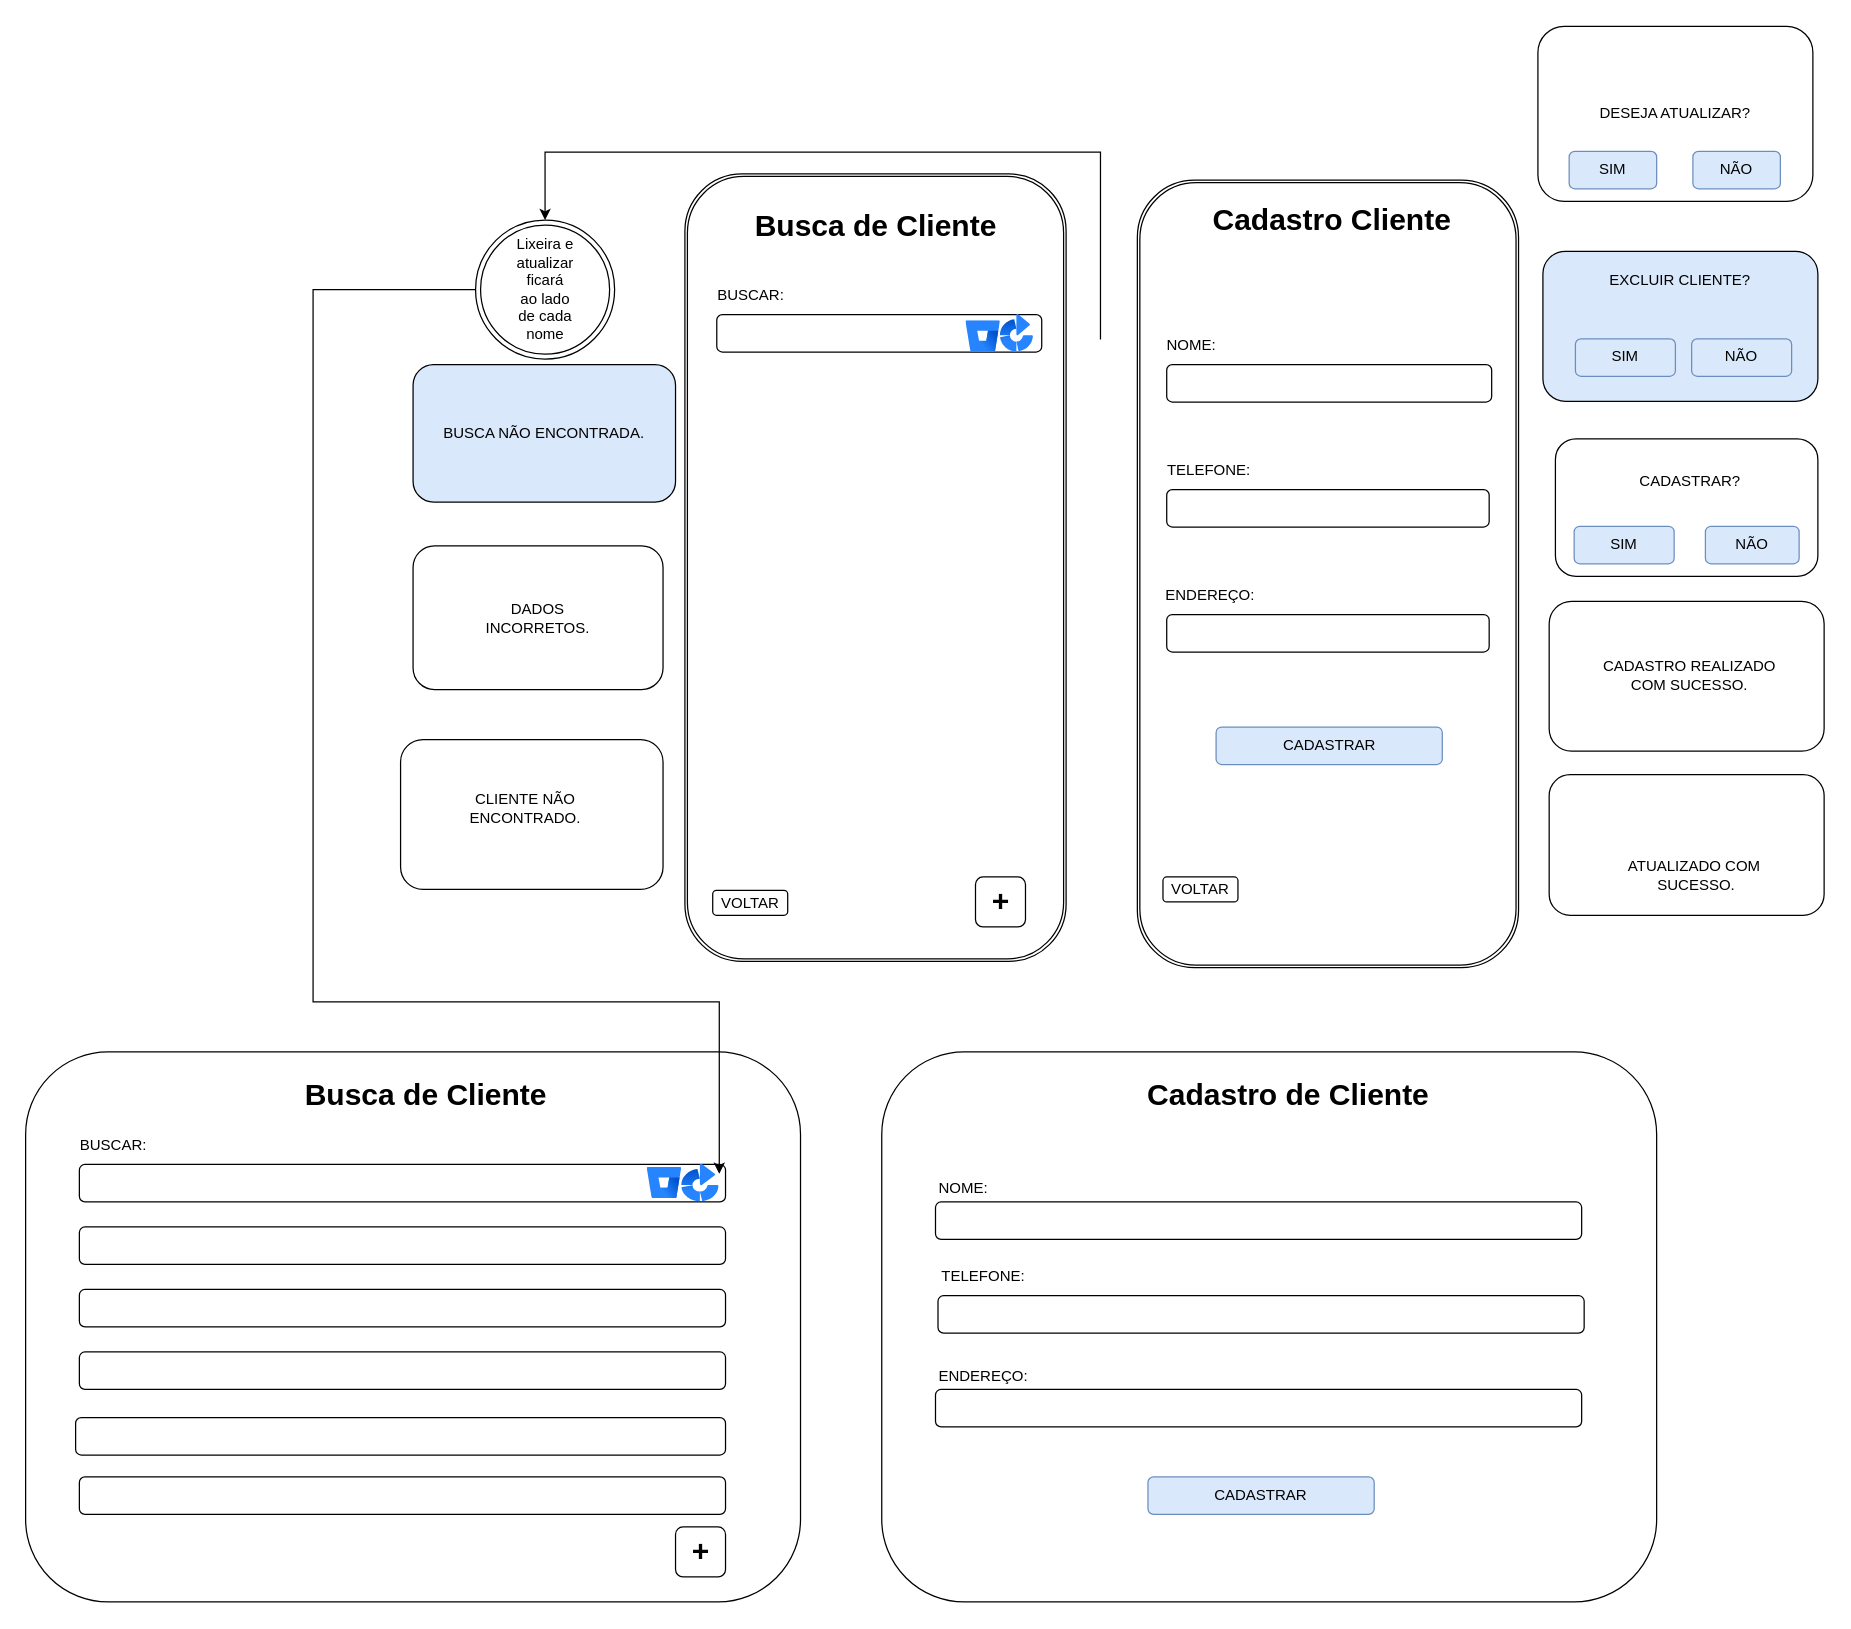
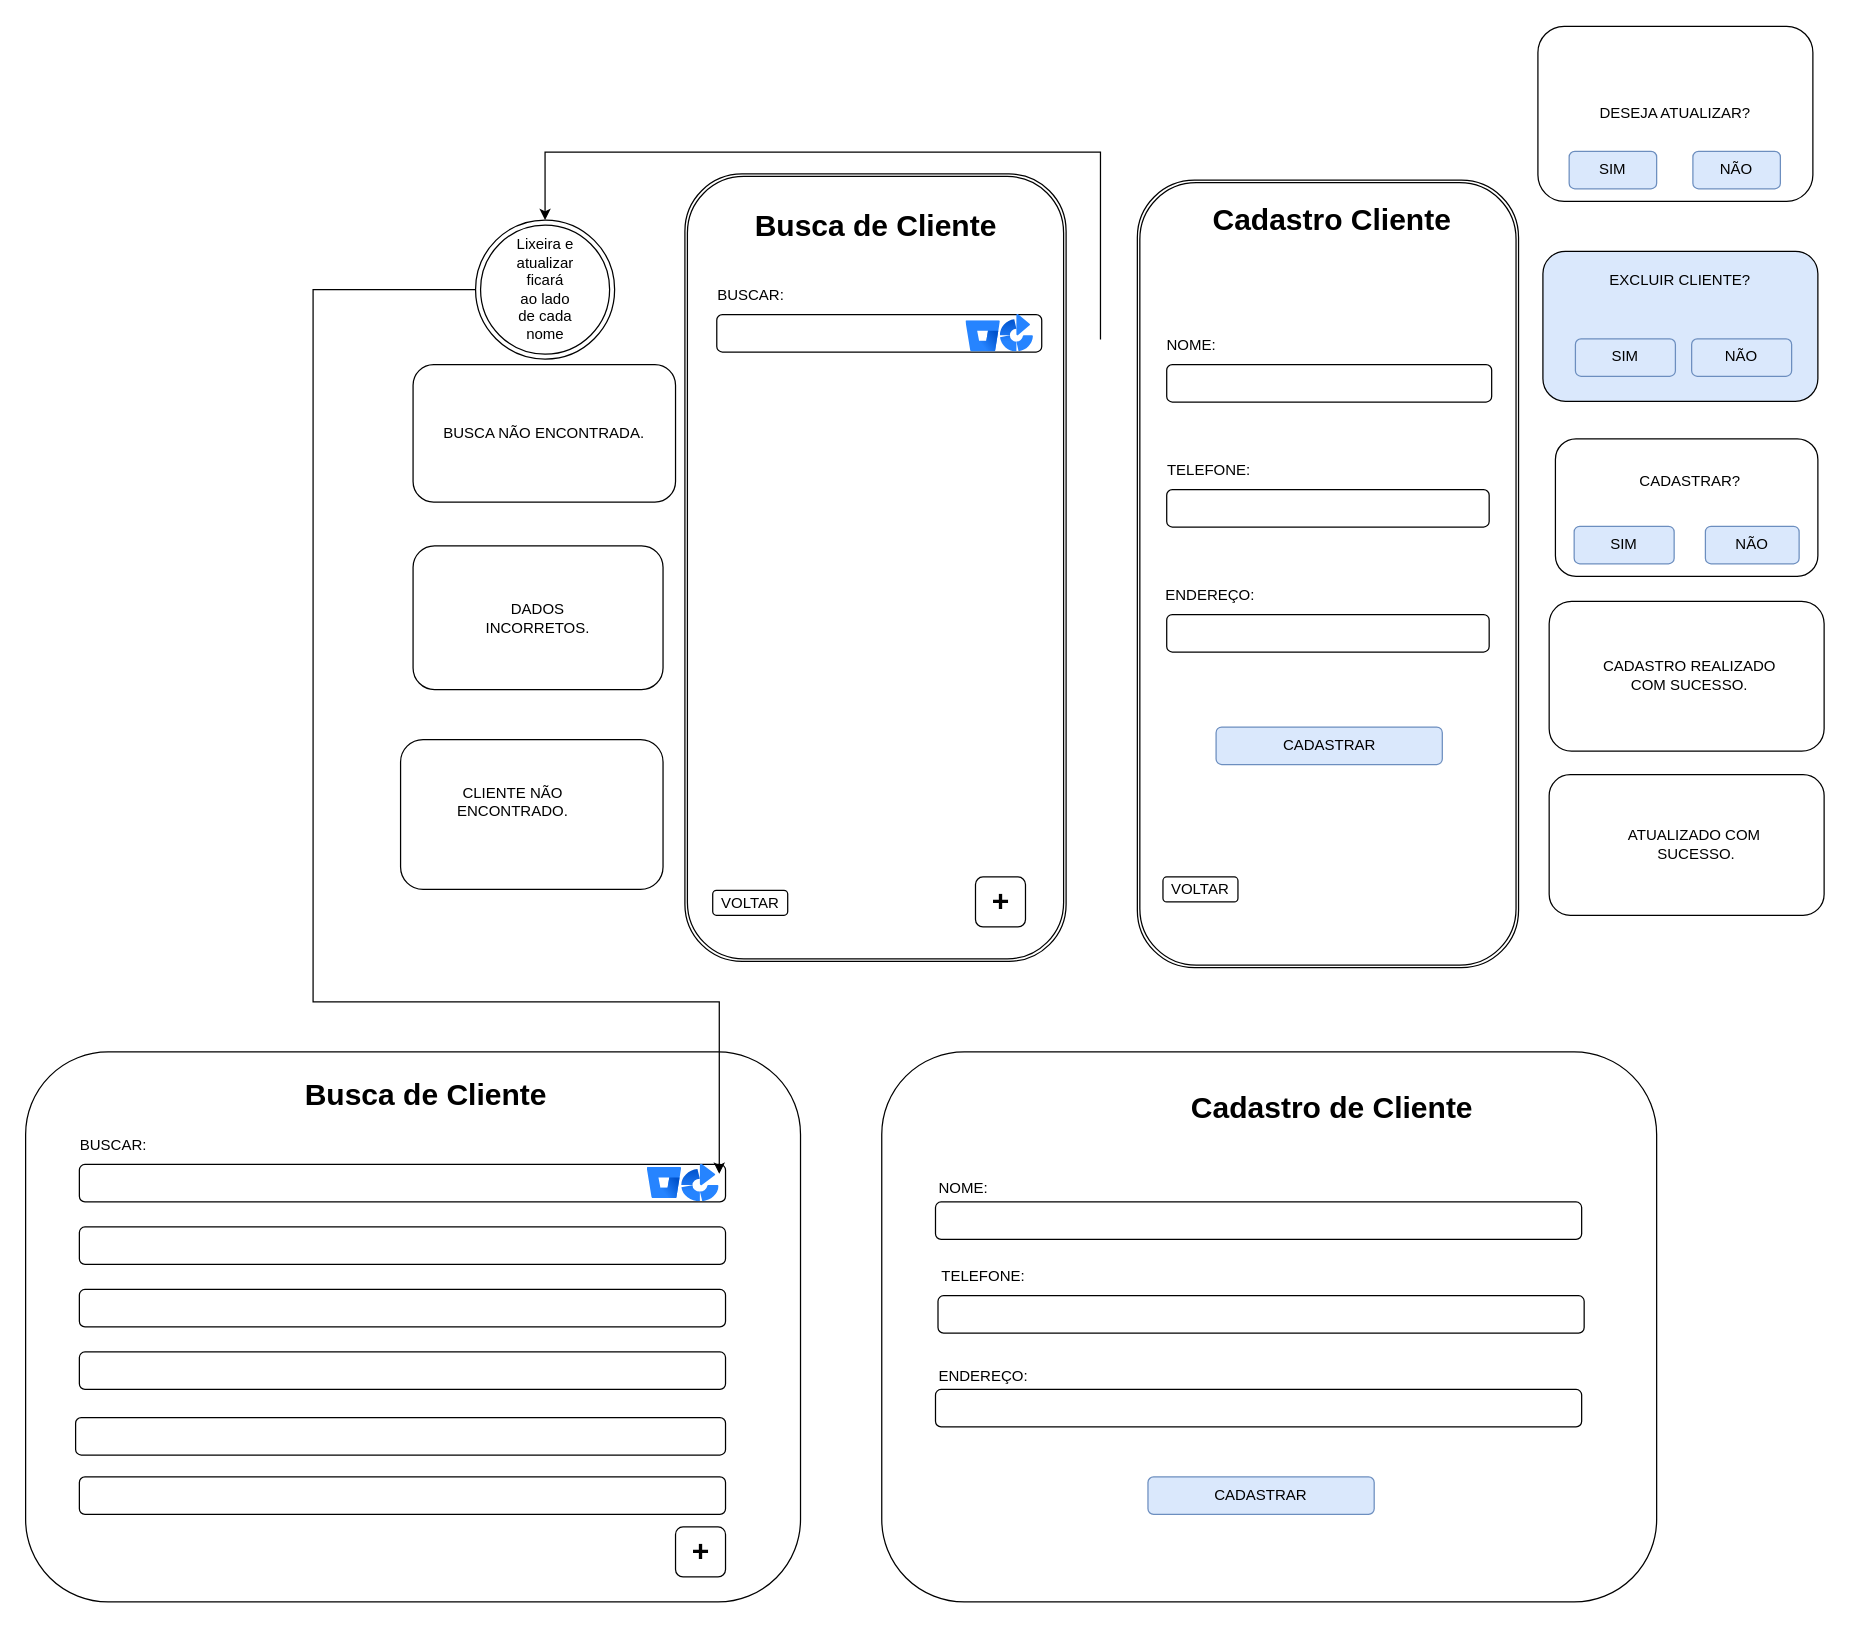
- <mxCell id="15" value="BUSCA NÃO ENCONTRADA." style="rounded=1;whiteSpace=wrap;html=1;fillColor=#dae8fc;" parent="1" vertex="1"><mxGeometry x="330" y="291" width="210" height="110" as="geometry" /></mxCell>
+ <mxCell id="15" value="BUSCA NÃO ENCONTRADA." style="rounded=1;whiteSpace=wrap;html=1;" parent="1" vertex="1"><mxGeometry x="330" y="291" width="210" height="110" as="geometry" /></mxCell>
- <mxCell id="24" value="CLIENTE NÃO ENCONTRADO." style="text;html=1;align=center;verticalAlign=middle;whiteSpace=wrap;rounded=0;" parent="1" vertex="1"><mxGeometry x="360" y="631" width="120" height="30" as="geometry" /></mxCell>
+ <mxCell id="24" value="CLIENTE NÃO ENCONTRADO." style="text;html=1;align=center;verticalAlign=middle;whiteSpace=wrap;rounded=0;" parent="1" vertex="1"><mxGeometry x="350" y="626" width="120" height="30" as="geometry" /></mxCell>
- <mxCell id="40" value="ATUALIZADO COM&amp;nbsp;&lt;div&gt;SUCESSO.&lt;/div&gt;" style="text;html=1;align=center;verticalAlign=middle;whiteSpace=wrap;rounded=0;" parent="1" vertex="1"><mxGeometry x="1271.5" y="685.38" width="170" height="30" as="geometry" /></mxCell>
+ <mxCell id="40" value="ATUALIZADO COM&amp;nbsp;&lt;div&gt;SUCESSO.&lt;/div&gt;" style="text;html=1;align=center;verticalAlign=middle;whiteSpace=wrap;rounded=0;" parent="1" vertex="1"><mxGeometry x="1271.5" y="660.38" width="170" height="30" as="geometry" /></mxCell>
- <mxCell id="56" value="Cadastro de Cliente" style="text;strokeColor=none;fillColor=none;html=1;fontSize=24;fontStyle=1;verticalAlign=middle;align=center;" parent="1" vertex="1"><mxGeometry x="890" y="851" width="280" height="50" as="geometry" /></mxCell>
+ <mxCell id="56" value="Cadastro de Cliente" style="text;strokeColor=none;fillColor=none;html=1;fontSize=24;fontStyle=1;verticalAlign=middle;align=center;" parent="1" vertex="1"><mxGeometry x="925" y="861" width="280" height="50" as="geometry" /></mxCell>
